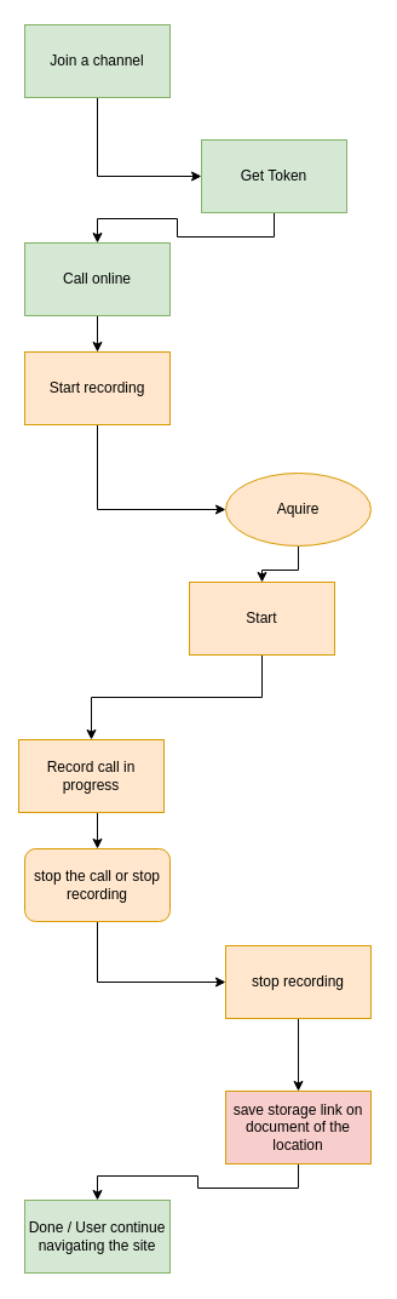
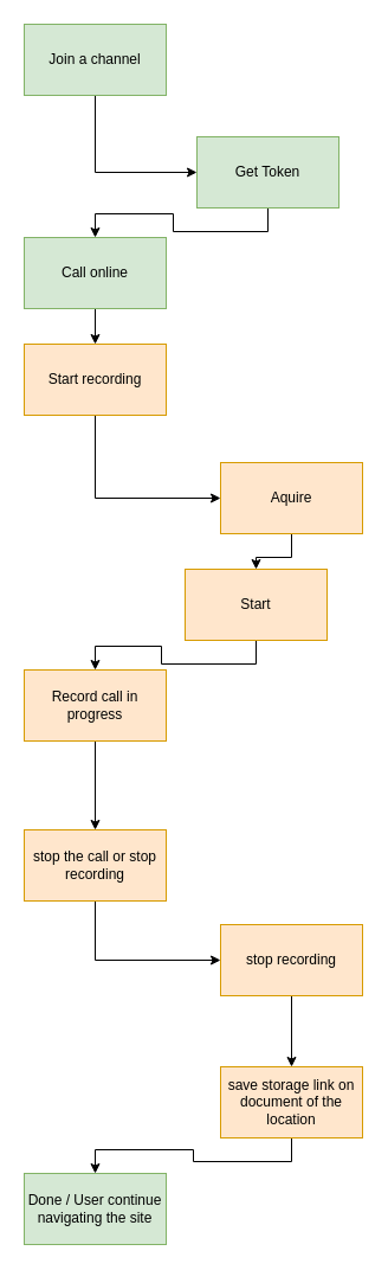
- <mxCell id="9" value="Aquire" style="ellipse;whiteSpace=wrap;html=1;fillColor=#ffe6cc;strokeColor=#d79b00;" vertex="1" parent="1"><mxGeometry x="186" y="390" width="120" height="60" as="geometry" /></mxCell>
+ <mxCell id="9" value="Aquire" style="rounded=0;whiteSpace=wrap;html=1;fillColor=#ffe6cc;strokeColor=#d79b00;" vertex="1" parent="1"><mxGeometry x="186" y="390" width="120" height="60" as="geometry" /></mxCell>
- <mxCell id="15" value="Record call in progress" style="rounded=0;whiteSpace=wrap;html=1;fillColor=#ffe6cc;strokeColor=#d79b00;" vertex="1" parent="1"><mxGeometry x="15" y="610" width="120" height="60" as="geometry" /></mxCell>
+ <mxCell id="15" value="Record call in progress" style="rounded=0;whiteSpace=wrap;html=1;fillColor=#ffe6cc;strokeColor=#d79b00;" vertex="1" parent="1"><mxGeometry x="20" y="565" width="120" height="60" as="geometry" /></mxCell>
- <mxCell id="17" value="stop the call or stop recording" style="whiteSpace=wrap;html=1;fillColor=#ffe6cc;strokeColor=#d79b00;rounded=1;" vertex="1" parent="1"><mxGeometry x="20" y="700" width="120" height="60" as="geometry" /></mxCell>
+ <mxCell id="17" value="stop the call or stop recording" style="rounded=0;whiteSpace=wrap;html=1;fillColor=#ffe6cc;strokeColor=#d79b00;" vertex="1" parent="1"><mxGeometry x="20" y="700" width="120" height="60" as="geometry" /></mxCell>
- <mxCell id="21" value="save storage link on document of the location" style="rounded=0;whiteSpace=wrap;html=1;fillColor=#f8cecc;strokeColor=#d79b00;" vertex="1" parent="1"><mxGeometry x="186" y="900" width="120" height="60" as="geometry" /></mxCell>
+ <mxCell id="21" value="save storage link on document of the location" style="rounded=0;whiteSpace=wrap;html=1;fillColor=#ffe6cc;strokeColor=#d79b00;" vertex="1" parent="1"><mxGeometry x="186" y="900" width="120" height="60" as="geometry" /></mxCell>
